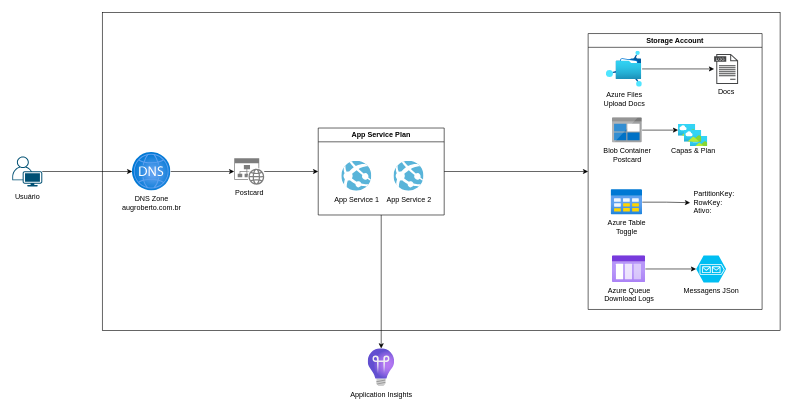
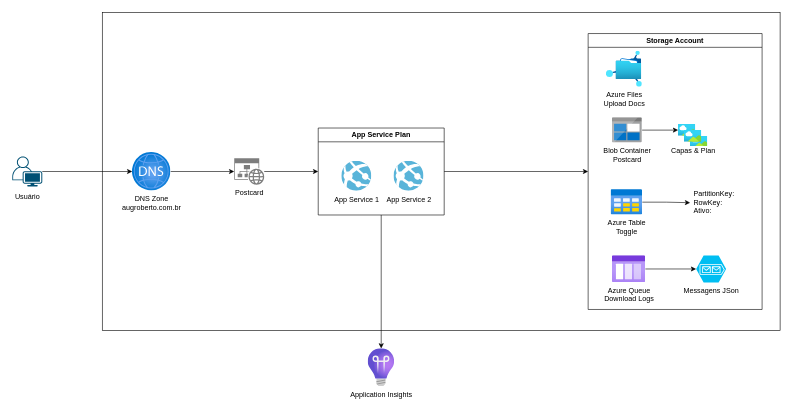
- <mxCell id="29" style="edgeStyle=orthogonalEdgeStyle;rounded=0;orthogonalLoop=1;jettySize=auto;html=1;" edge="1" parent="1" source="30" target="31"><mxGeometry relative="1" as="geometry" /></mxCell>
- <mxCell id="31" value="Docs" style="sketch=0;pointerEvents=1;shadow=0;dashed=0;html=1;strokeColor=none;fillColor=#434445;aspect=fixed;labelPosition=center;verticalLabelPosition=bottom;verticalAlign=top;align=center;outlineConnect=0;shape=mxgraph.vvd.log_files;" vertex="1" parent="1"><mxGeometry x="1190" y="89" width="40" height="50" as="geometry" /></mxCell>
